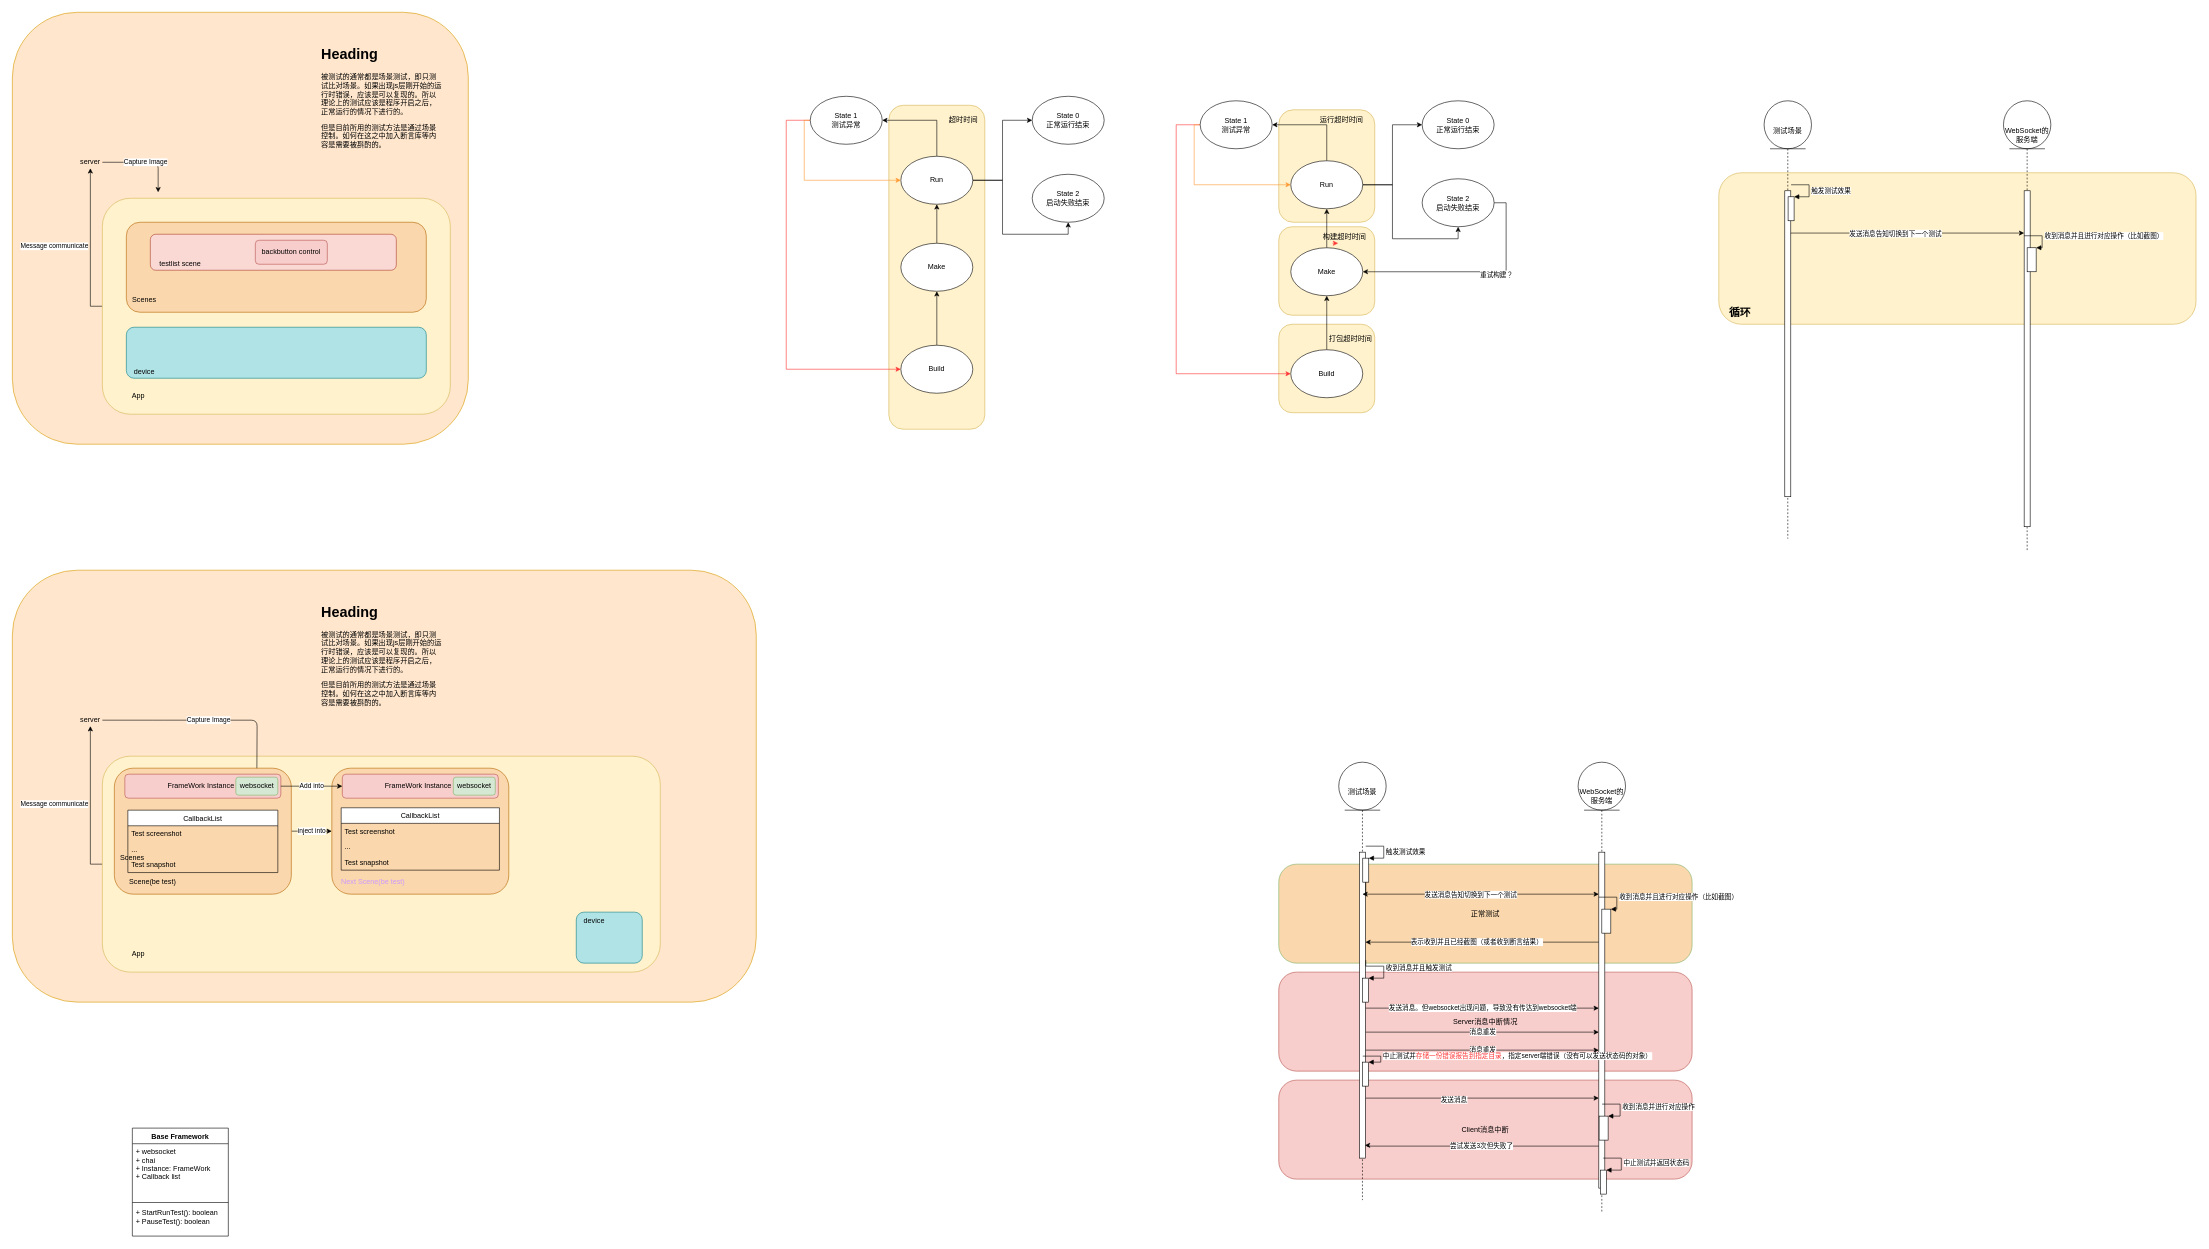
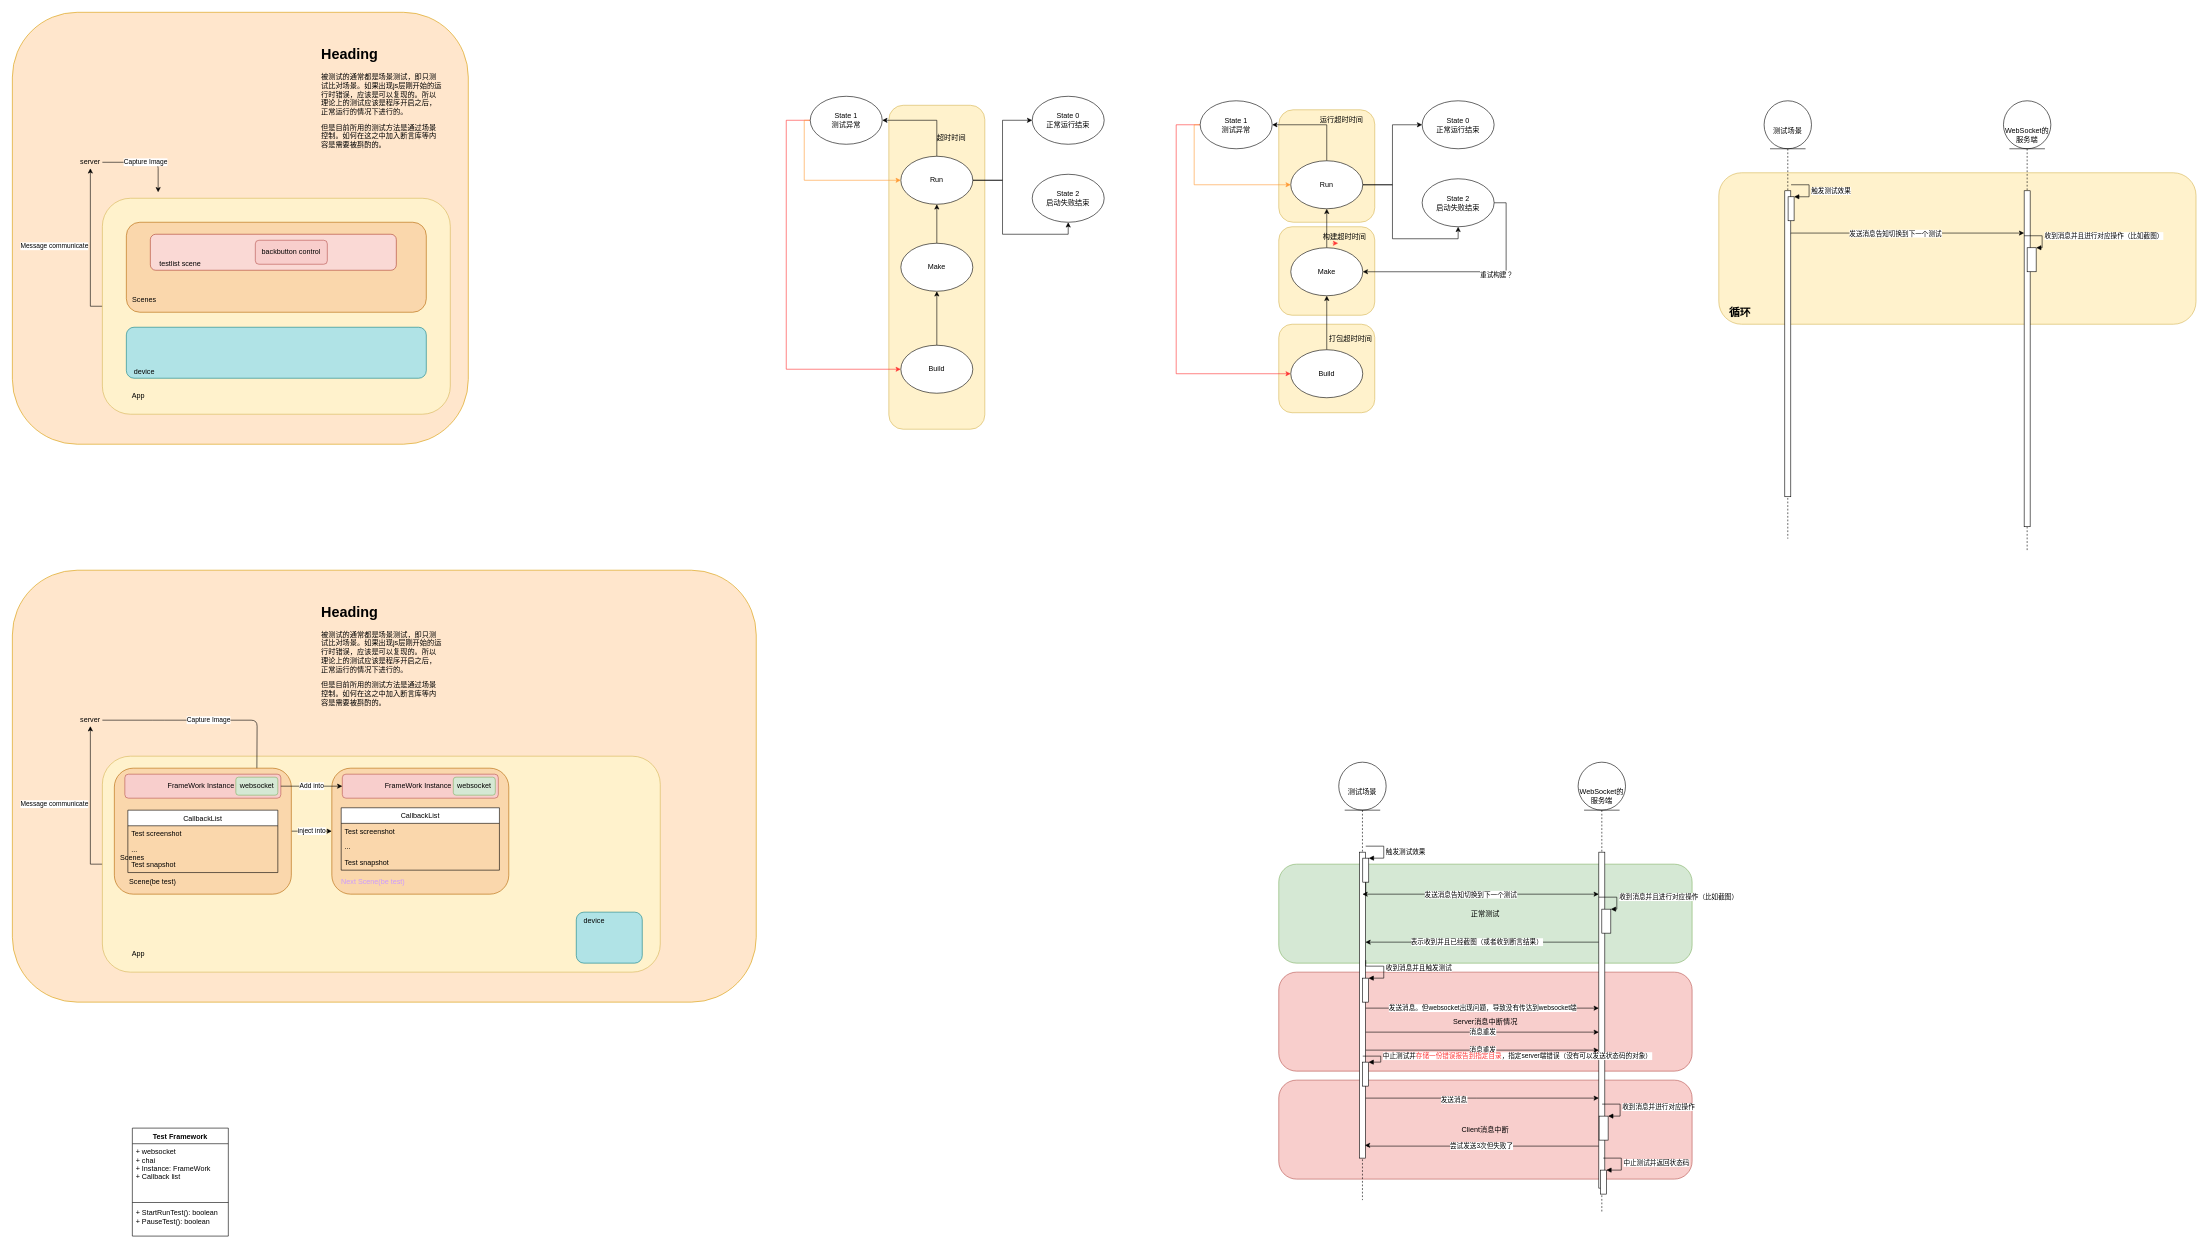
- <mxCell id="65" value="超时时间" style="text;html=1;strokeColor=none;fillColor=none;align=center;verticalAlign=middle;whiteSpace=wrap;rounded=0;" vertex="1" parent="1"><mxGeometry x="1570.38" y="190" width="70.62" height="20" as="geometry" /></mxCell>
+ <mxCell id="65" value="超时时间" style="text;html=1;strokeColor=none;fillColor=none;align=center;verticalAlign=middle;whiteSpace=wrap;rounded=0;" vertex="1" parent="1"><mxGeometry x="1550.38" y="220" width="70.62" height="20" as="geometry" /></mxCell>
- <mxCell id="5" value="正常测试" style="rounded=1;whiteSpace=wrap;html=1;fillColor=#fad7ac;strokeColor=#82b366;arcSize=18;" vertex="1" parent="1"><mxGeometry x="2131" y="1440" width="689" height="165" as="geometry" /></mxCell>
+ <mxCell id="5" value="正常测试" style="rounded=1;whiteSpace=wrap;html=1;fillColor=#d5e8d4;strokeColor=#82b366;arcSize=18;" vertex="1" parent="1"><mxGeometry x="2131" y="1440" width="689" height="165" as="geometry" /></mxCell>
- <mxCell id="48" value="Base Framework" style="swimlane;fontStyle=1;align=center;verticalAlign=top;childLayout=stackLayout;horizontal=1;startSize=26;horizontalStack=0;resizeParent=1;resizeParentMax=0;resizeLast=0;collapsible=1;marginBottom=0;fontColor=#000000;" parent="1" vertex="1"><mxGeometry x="220" y="1880" width="160" height="180" as="geometry" /></mxCell>
+ <mxCell id="48" value="Test Framework" style="swimlane;fontStyle=1;align=center;verticalAlign=top;childLayout=stackLayout;horizontal=1;startSize=26;horizontalStack=0;resizeParent=1;resizeParentMax=0;resizeLast=0;collapsible=1;marginBottom=0;fontColor=#000000;" parent="1" vertex="1"><mxGeometry x="220" y="1880" width="160" height="180" as="geometry" /></mxCell>
